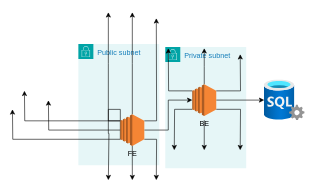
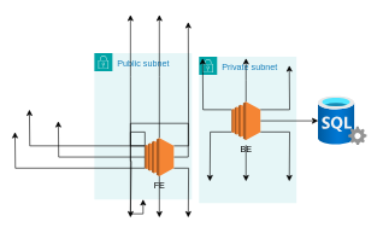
- <mxCell id="13" style="edgeStyle=orthogonalEdgeStyle;rounded=0;orthogonalLoop=1;jettySize=auto;html=1;exitX=1;exitY=0.5;exitDx=0;exitDy=0;exitPerimeter=0;" edge="1" parent="1" source="14" target="22"><mxGeometry relative="1" as="geometry" /></mxCell>
+ <mxCell id="13" style="edgeStyle=orthogonalEdgeStyle;rounded=0;orthogonalLoop=1;jettySize=auto;html=1;exitX=1;exitY=0.5;exitDx=0;exitDy=0;exitPerimeter=0;" edge="1" parent="1" source="14" target="2"><mxGeometry relative="1" as="geometry" /></mxCell>
